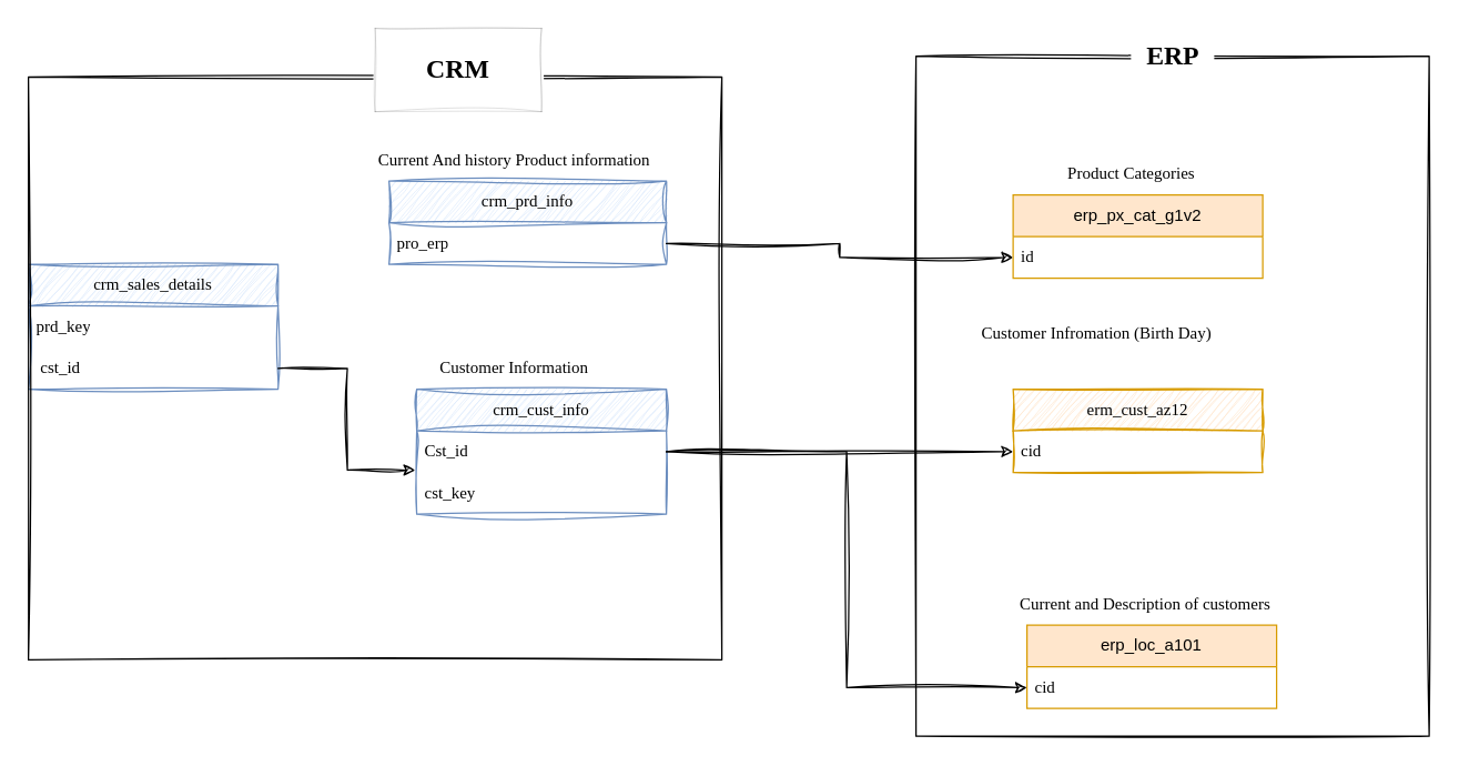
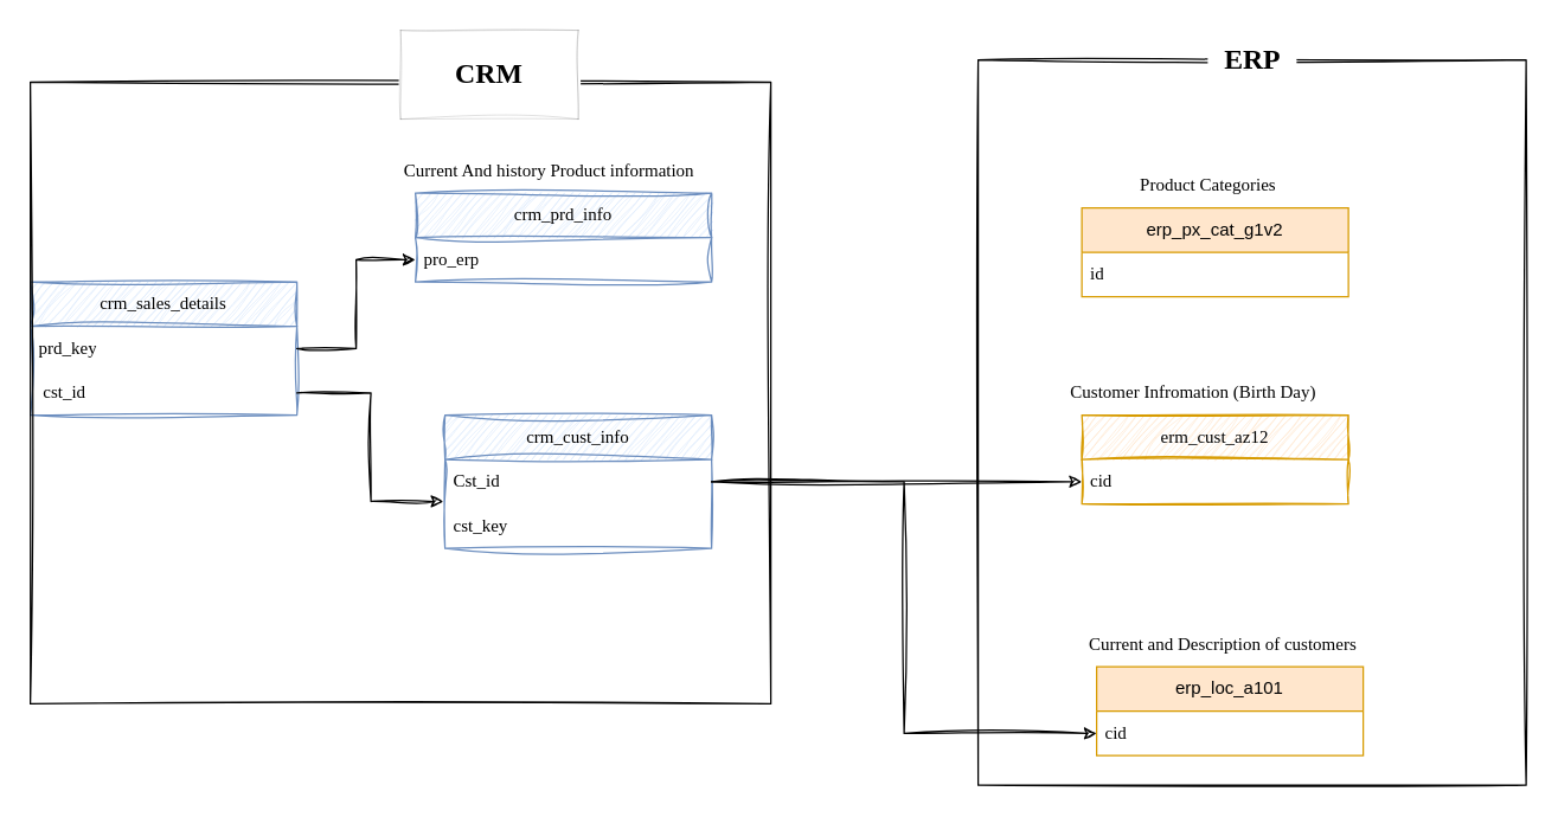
- <mxCell id="24" style="edgeStyle=orthogonalEdgeStyle;rounded=0;sketch=1;hachureGap=4;jiggle=2;curveFitting=1;orthogonalLoop=1;jettySize=auto;html=1;entryX=0;entryY=0.5;entryDx=0;entryDy=0;fontFamily=Architects Daughter;fontSource=https%3A%2F%2Ffonts.googleapis.com%2Fcss%3Ffamily%3DArchitects%2BDaughter;" edge="1" parent="1" source="7" target="23"><mxGeometry relative="1" as="geometry" /></mxCell>
+ <mxCell id="12" style="edgeStyle=orthogonalEdgeStyle;rounded=0;sketch=1;hachureGap=4;jiggle=2;curveFitting=1;orthogonalLoop=1;jettySize=auto;html=1;fontFamily=Architects Daughter;fontSource=https%3A%2F%2Ffonts.googleapis.com%2Fcss%3Ffamily%3DArchitects%2BDaughter;" edge="1" parent="1" source="10" target="7"><mxGeometry relative="1" as="geometry" /></mxCell>
- <mxCell id="16" value="Customer Infromation (Birth Day)" style="text;html=1;align=center;verticalAlign=middle;resizable=0;points=[];autosize=1;strokeColor=none;fillColor=none;fontFamily=Architects Daughter;fontSource=https%3A%2F%2Ffonts.googleapis.com%2Fcss%3Ffamily%3DArchitects%2BDaughter;" vertex="1" parent="1"><mxGeometry x="685" y="225" width="210" height="30" as="geometry" /></mxCell>
+ <mxCell id="16" value="Customer Infromation (Birth Day)" style="text;html=1;align=center;verticalAlign=middle;resizable=0;points=[];autosize=1;strokeColor=none;fillColor=none;fontFamily=Architects Daughter;fontSource=https%3A%2F%2Ffonts.googleapis.com%2Fcss%3Ffamily%3DArchitects%2BDaughter;" vertex="1" parent="1"><mxGeometry x="700" y="250" width="210" height="30" as="geometry" /></mxCell>
- <mxCell id="5" value="Customer Information" style="text;html=1;align=center;verticalAlign=middle;resizable=0;points=[];autosize=1;strokeColor=none;fillColor=none;fontFamily=Architects Daughter;fontSource=https%3A%2F%2Ffonts.googleapis.com%2Fcss%3Ffamily%3DArchitects%2BDaughter;" vertex="1" parent="1"><mxGeometry x="295" y="250" width="150" height="30" as="geometry" /></mxCell>
